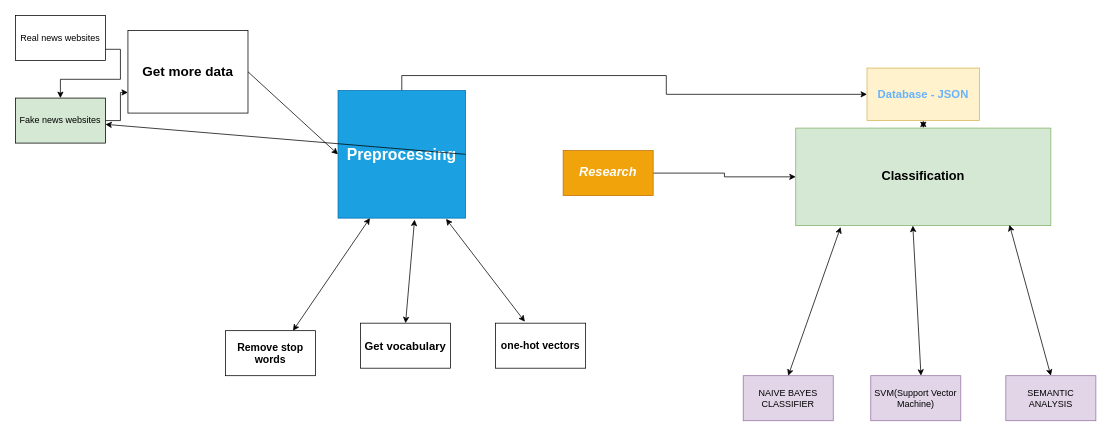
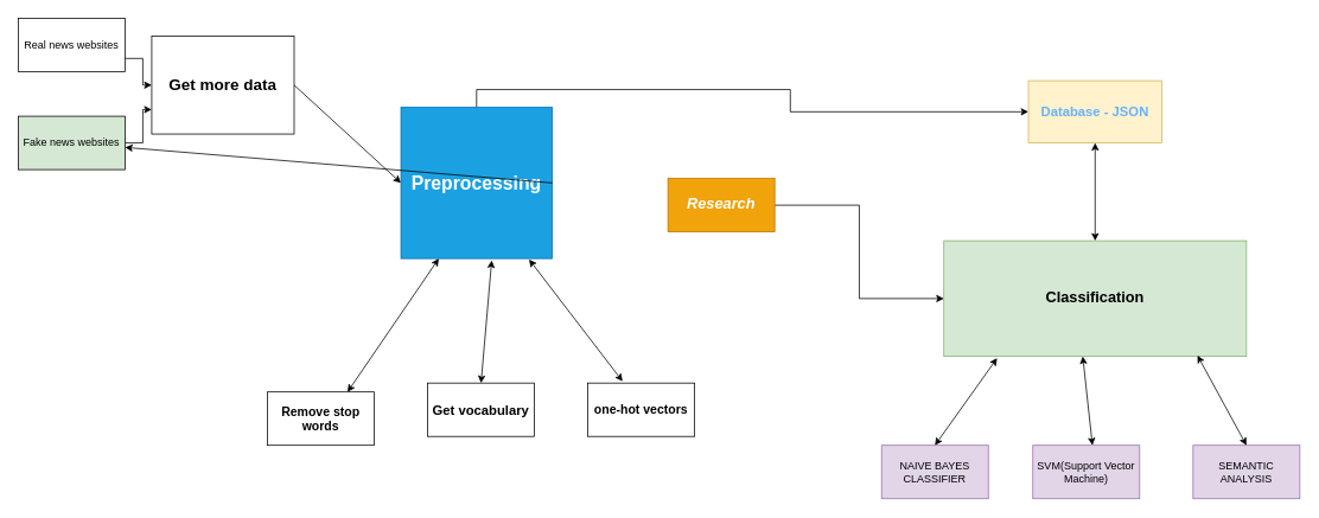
- <mxCell id="24" style="edgeStyle=orthogonalEdgeStyle;rounded=0;orthogonalLoop=1;jettySize=auto;html=1;exitX=1;exitY=0.75;exitDx=0;exitDy=0;" edge="1" parent="1" source="25" target="27"><mxGeometry relative="1" as="geometry" /></mxCell>
+ <mxCell id="24" style="edgeStyle=orthogonalEdgeStyle;rounded=0;orthogonalLoop=1;jettySize=auto;html=1;exitX=1;exitY=0.75;exitDx=0;exitDy=0;entryX=0;entryY=0.5;entryDx=0;entryDy=0;" edge="1" parent="1" source="25" target="2"><mxGeometry relative="1" as="geometry" /></mxCell>
- <mxCell id="6" value="&lt;b&gt;&lt;font style=&quot;font-size: 17px&quot;&gt;Classification&lt;/font&gt;&lt;/b&gt;" style="rounded=0;whiteSpace=wrap;html=1;fillColor=#d5e8d4;strokeColor=#82b366;" vertex="1" parent="1"><mxGeometry x="1060" y="170" width="340" height="130" as="geometry" /></mxCell>
+ <mxCell id="6" value="&lt;b&gt;&lt;font style=&quot;font-size: 17px&quot;&gt;Classification&lt;/font&gt;&lt;/b&gt;" style="rounded=0;whiteSpace=wrap;html=1;fillColor=#d5e8d4;strokeColor=#82b366;" vertex="1" parent="1"><mxGeometry x="1060" y="270" width="340" height="130" as="geometry" /></mxCell>
